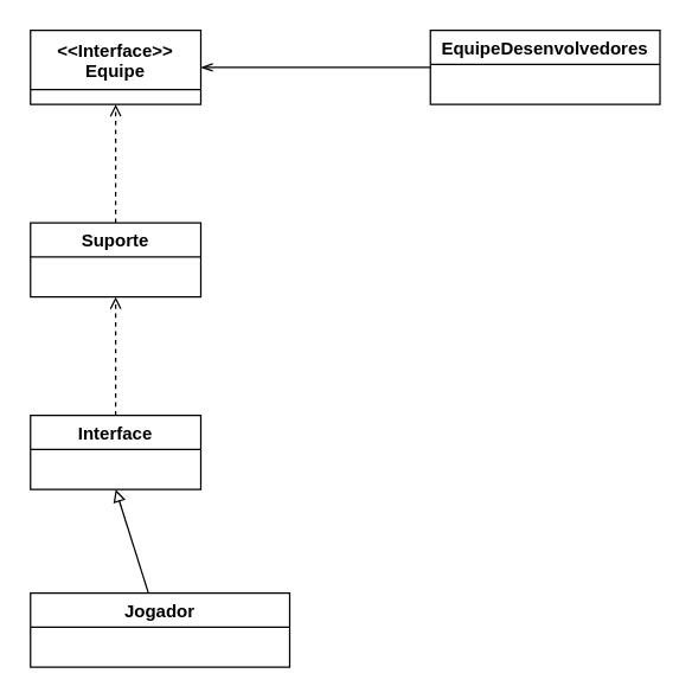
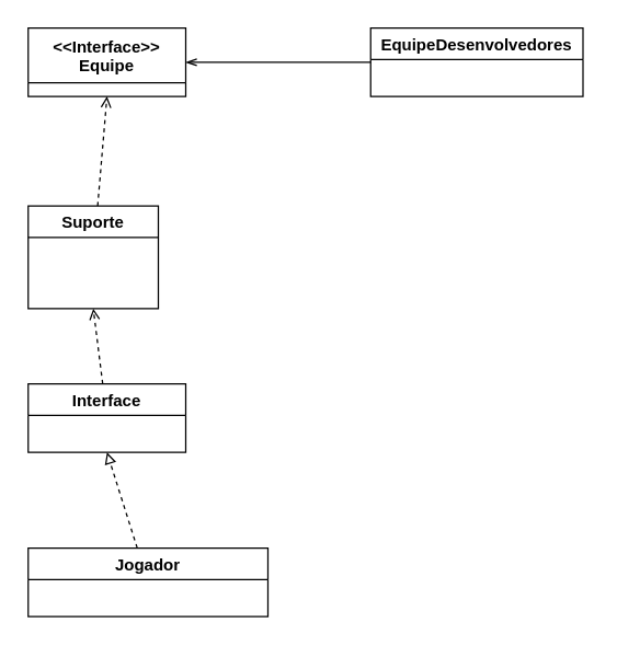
- <mxCell id="10" value="EquipeDesenvolvedores" style="swimlane;" vertex="1" parent="1"><mxGeometry x="290" y="20" width="155" height="50" as="geometry" /></mxCell>
+ <mxCell id="10" value="EquipeDesenvolvedores" style="swimlane;" vertex="1" parent="1"><mxGeometry x="270" y="20" width="155" height="50" as="geometry" /></mxCell>
- <mxCell id="7" value="Suporte" style="swimlane;" vertex="1" parent="1"><mxGeometry x="20" y="150" width="115" height="50" as="geometry" /></mxCell>
+ <mxCell id="7" value="Suporte" style="swimlane;" vertex="1" parent="1"><mxGeometry x="20" y="150" width="95" height="75" as="geometry" /></mxCell>
- <mxCell id="2" style="edgeStyle=none;html=1;entryX=0.5;entryY=1;entryDx=0;entryDy=0;endArrow=block;endFill=0;" edge="1" parent="1" source="3" target="5"><mxGeometry relative="1" as="geometry" /></mxCell>
+ <mxCell id="2" style="edgeStyle=none;html=1;entryX=0.5;entryY=1;entryDx=0;entryDy=0;endArrow=block;endFill=0;dashed=1;" edge="1" parent="1" source="3" target="5"><mxGeometry relative="1" as="geometry" /></mxCell>
